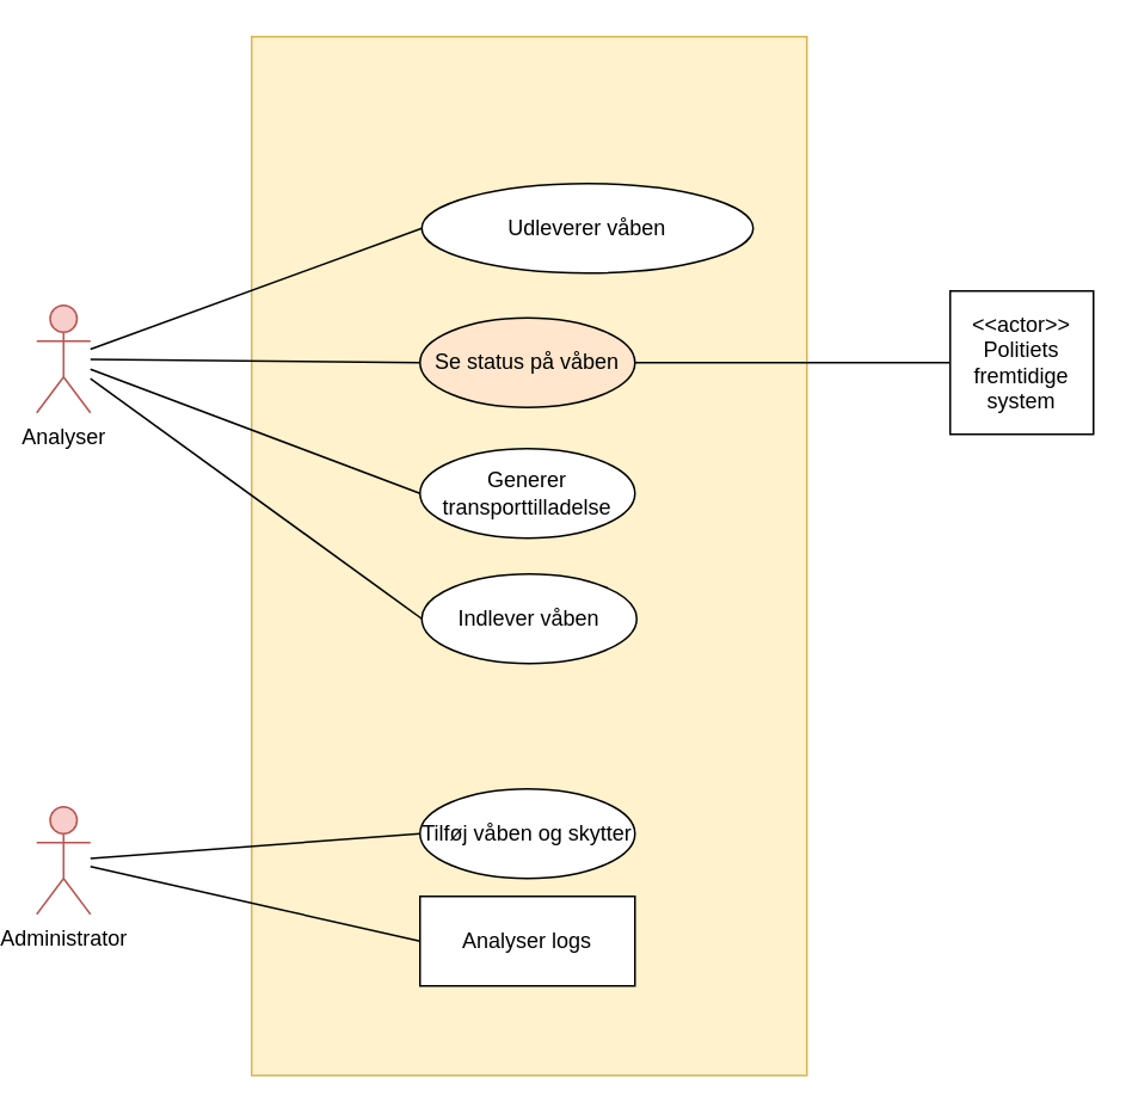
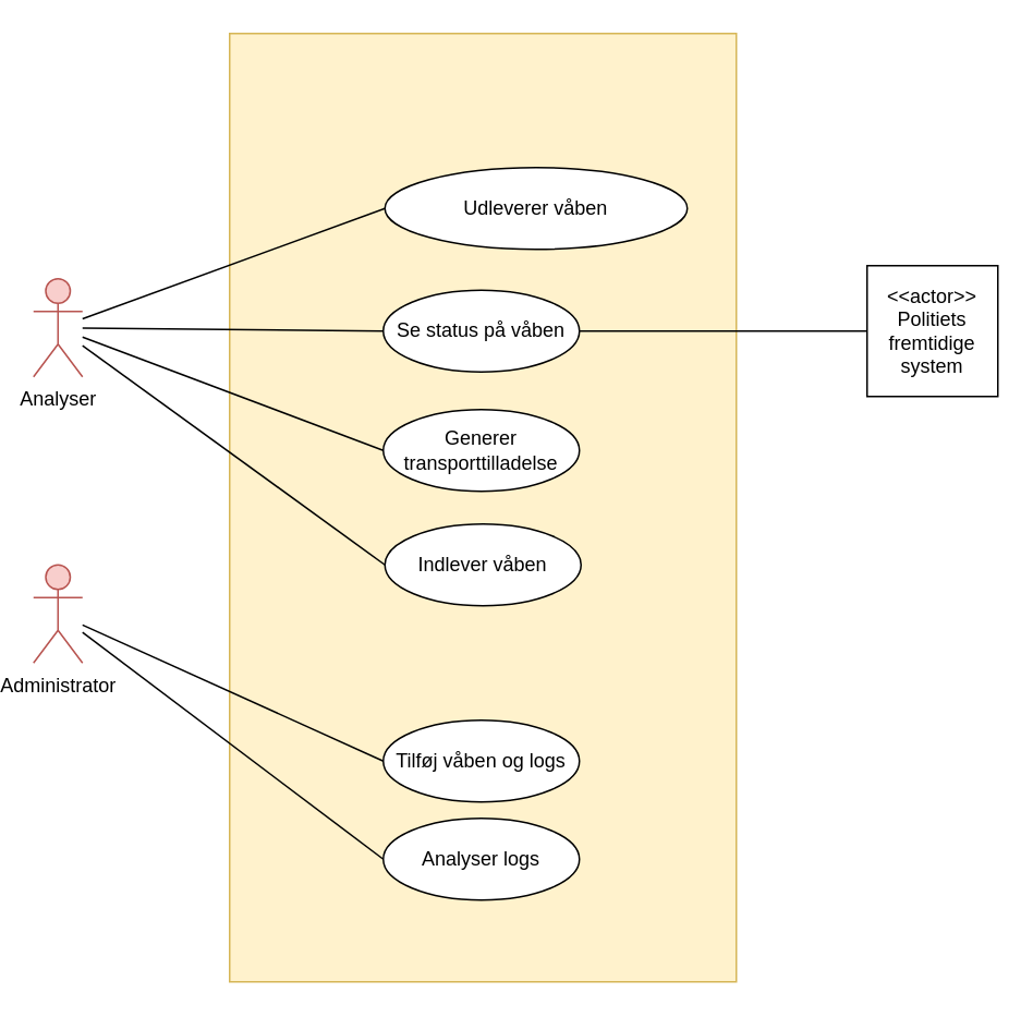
- <mxCell id="12" value="Se status på våben" style="ellipse;whiteSpace=wrap;html=1;fillColor=#ffe6cc;" vertex="1" parent="1"><mxGeometry x="234" y="177" width="120" height="50" as="geometry" /></mxCell>
+ <mxCell id="12" value="Se status på våben" style="ellipse;whiteSpace=wrap;html=1;" vertex="1" parent="1"><mxGeometry x="234" y="177" width="120" height="50" as="geometry" /></mxCell>
- <mxCell id="10" value="Tilføj våben og skytter" style="ellipse;whiteSpace=wrap;html=1;" vertex="1" parent="1"><mxGeometry x="234" y="440" width="120" height="50" as="geometry" /></mxCell>
+ <mxCell id="10" value="Tilføj våben og logs" style="ellipse;whiteSpace=wrap;html=1;" vertex="1" parent="1"><mxGeometry x="234" y="440" width="120" height="50" as="geometry" /></mxCell>
- <mxCell id="4" value="Administrator" style="shape=umlActor;verticalLabelPosition=bottom;verticalAlign=top;html=1;outlineConnect=0;fillColor=#f8cecc;strokeColor=#b85450;" vertex="1" parent="1"><mxGeometry x="20" y="450" width="30" height="60" as="geometry" /></mxCell>
+ <mxCell id="4" value="Administrator" style="shape=umlActor;verticalLabelPosition=bottom;verticalAlign=top;html=1;outlineConnect=0;fillColor=#f8cecc;strokeColor=#b85450;" vertex="1" parent="1"><mxGeometry x="20" y="345" width="30" height="60" as="geometry" /></mxCell>
- <mxCell id="8" value="Analyser logs" style="whiteSpace=wrap;html=1;rounded=0;" vertex="1" parent="1"><mxGeometry x="234" y="500" width="120" height="50" as="geometry" /></mxCell>
+ <mxCell id="8" value="Analyser logs" style="ellipse;whiteSpace=wrap;html=1;" vertex="1" parent="1"><mxGeometry x="234" y="500" width="120" height="50" as="geometry" /></mxCell>
